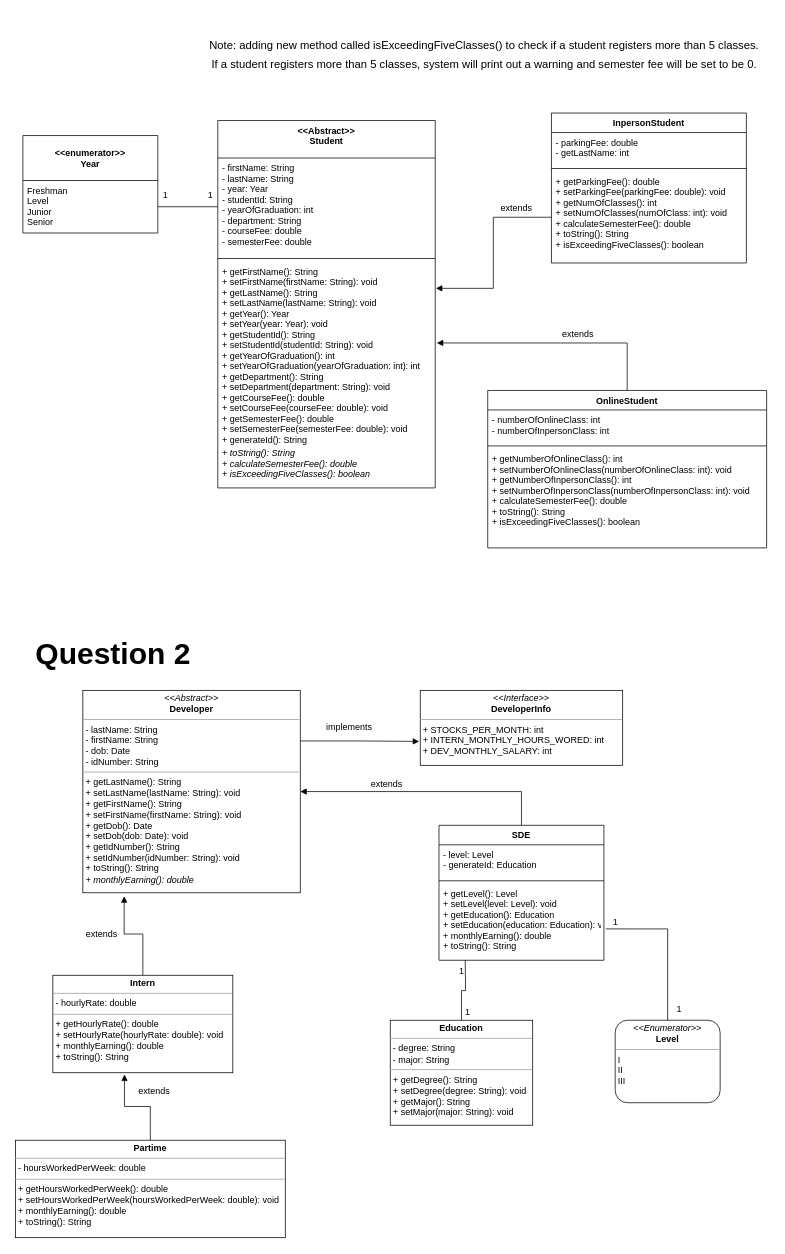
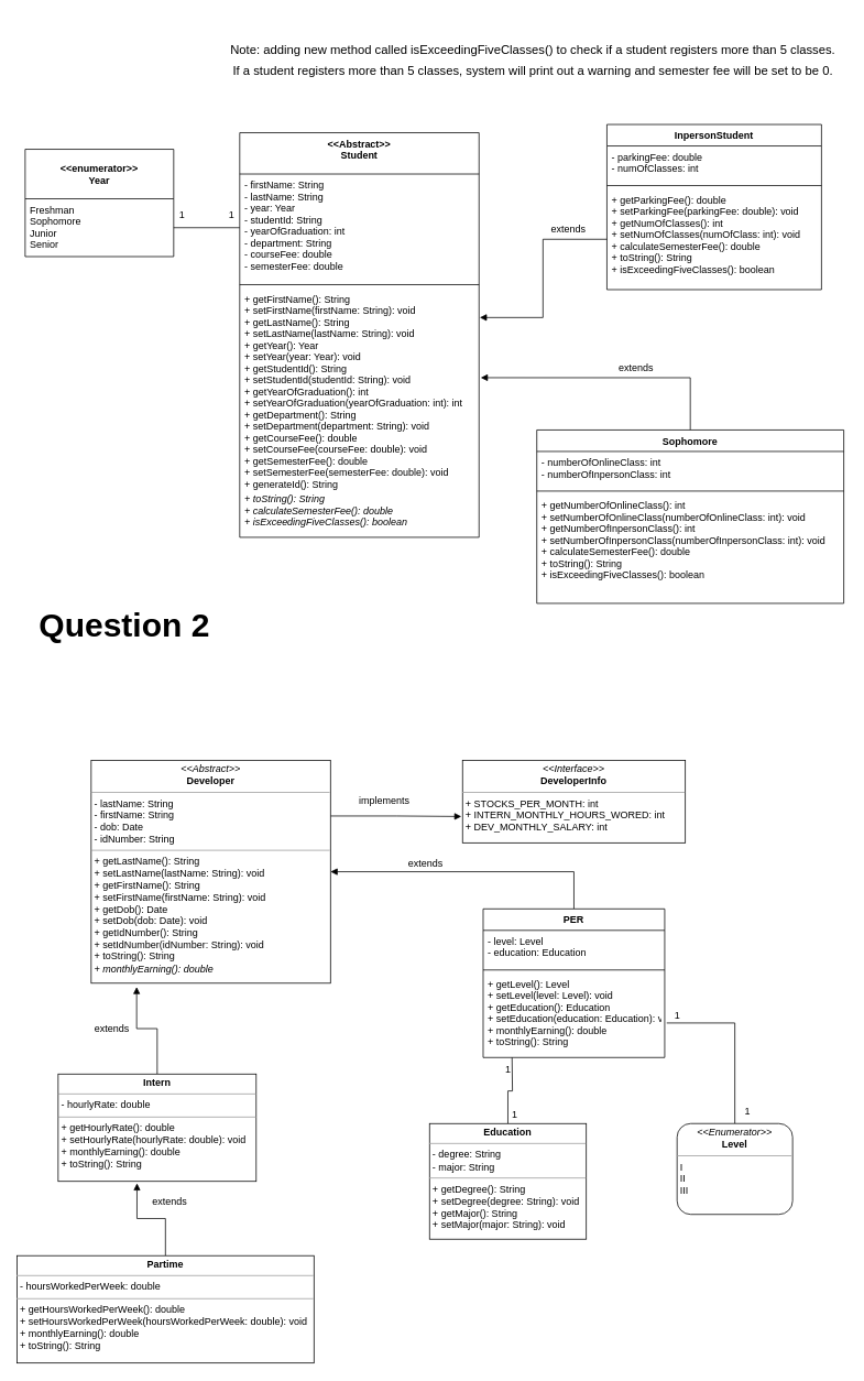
- <mxCell id="11" value="- parkingFee: double&#10;- getLastName: int&#10;" style="text;strokeColor=none;fillColor=none;align=left;verticalAlign=top;spacingLeft=4;spacingRight=4;overflow=hidden;rotatable=0;points=[[0,0.5],[1,0.5]];portConstraint=eastwest;" vertex="1" parent="10"><mxGeometry y="26" width="260" height="44" as="geometry" /></mxCell>
+ <mxCell id="11" value="- parkingFee: double&#10;- numOfClasses: int&#10;" style="text;strokeColor=none;fillColor=none;align=left;verticalAlign=top;spacingLeft=4;spacingRight=4;overflow=hidden;rotatable=0;points=[[0,0.5],[1,0.5]];portConstraint=eastwest;" vertex="1" parent="10"><mxGeometry y="26" width="260" height="44" as="geometry" /></mxCell>
- <mxCell id="3" value="Freshman&#10;Level&#10;Junior&#10;Senior" style="text;strokeColor=none;fillColor=none;align=left;verticalAlign=top;spacingLeft=4;spacingRight=4;overflow=hidden;rotatable=0;points=[[0,0.5],[1,0.5]];portConstraint=eastwest;" vertex="1" parent="2"><mxGeometry y="60" width="180" height="70" as="geometry" /></mxCell>
+ <mxCell id="3" value="Freshman&#10;Sophomore&#10;Junior&#10;Senior" style="text;strokeColor=none;fillColor=none;align=left;verticalAlign=top;spacingLeft=4;spacingRight=4;overflow=hidden;rotatable=0;points=[[0,0.5],[1,0.5]];portConstraint=eastwest;" vertex="1" parent="2"><mxGeometry y="60" width="180" height="70" as="geometry" /></mxCell>
- <mxCell id="16" value="OnlineStudent" style="swimlane;fontStyle=1;align=center;verticalAlign=top;childLayout=stackLayout;horizontal=1;startSize=26;horizontalStack=0;resizeParent=1;resizeParentMax=0;resizeLast=0;collapsible=1;marginBottom=0;" vertex="1" parent="1"><mxGeometry x="650" y="520" width="372" height="210" as="geometry" /></mxCell>
+ <mxCell id="16" value="Sophomore" style="swimlane;fontStyle=1;align=center;verticalAlign=top;childLayout=stackLayout;horizontal=1;startSize=26;horizontalStack=0;resizeParent=1;resizeParentMax=0;resizeLast=0;collapsible=1;marginBottom=0;" vertex="1" parent="1"><mxGeometry x="650" y="520" width="372" height="210" as="geometry" /></mxCell>
- <mxCell id="48" value="&lt;b&gt;&lt;font style=&quot;font-size: 40px;&quot;&gt;Question 2&lt;/font&gt;&lt;/b&gt;" style="text;html=1;align=center;verticalAlign=middle;resizable=0;points=[];autosize=1;strokeColor=none;fillColor=none;" vertex="1" parent="1"><mxGeometry x="35" y="840" width="230" height="60" as="geometry" /></mxCell>
+ <mxCell id="48" value="&lt;b&gt;&lt;font style=&quot;font-size: 40px;&quot;&gt;Question 2&lt;/font&gt;&lt;/b&gt;" style="text;html=1;align=center;verticalAlign=middle;resizable=0;points=[];autosize=1;strokeColor=none;fillColor=none;" vertex="1" parent="1"><mxGeometry x="35" y="725" width="230" height="60" as="geometry" /></mxCell>
- <mxCell id="21" value="SDE" style="swimlane;fontStyle=1;align=center;verticalAlign=top;childLayout=stackLayout;horizontal=1;startSize=26;horizontalStack=0;resizeParent=1;resizeParentMax=0;resizeLast=0;collapsible=1;marginBottom=0;" vertex="1" parent="1"><mxGeometry x="585" y="1100" width="220" height="180" as="geometry" /></mxCell>
+ <mxCell id="21" value="PER" style="swimlane;fontStyle=1;align=center;verticalAlign=top;childLayout=stackLayout;horizontal=1;startSize=26;horizontalStack=0;resizeParent=1;resizeParentMax=0;resizeLast=0;collapsible=1;marginBottom=0;" vertex="1" parent="1"><mxGeometry x="585" y="1100" width="220" height="180" as="geometry" /></mxCell>
- <mxCell id="22" value="- level: Level&#10;- generateId: Education" style="text;strokeColor=none;fillColor=none;align=left;verticalAlign=top;spacingLeft=4;spacingRight=4;overflow=hidden;rotatable=0;points=[[0,0.5],[1,0.5]];portConstraint=eastwest;" vertex="1" parent="21"><mxGeometry y="26" width="220" height="44" as="geometry" /></mxCell>
+ <mxCell id="22" value="- level: Level&#10;- education: Education" style="text;strokeColor=none;fillColor=none;align=left;verticalAlign=top;spacingLeft=4;spacingRight=4;overflow=hidden;rotatable=0;points=[[0,0.5],[1,0.5]];portConstraint=eastwest;" vertex="1" parent="21"><mxGeometry y="26" width="220" height="44" as="geometry" /></mxCell>
